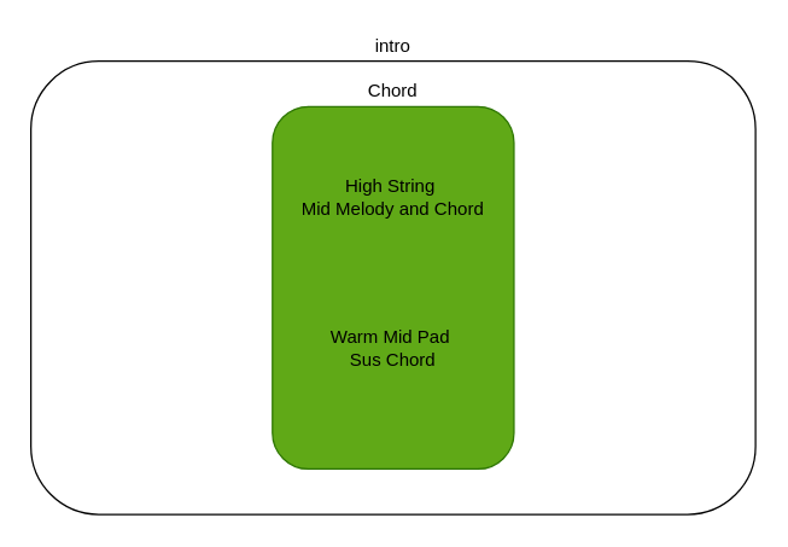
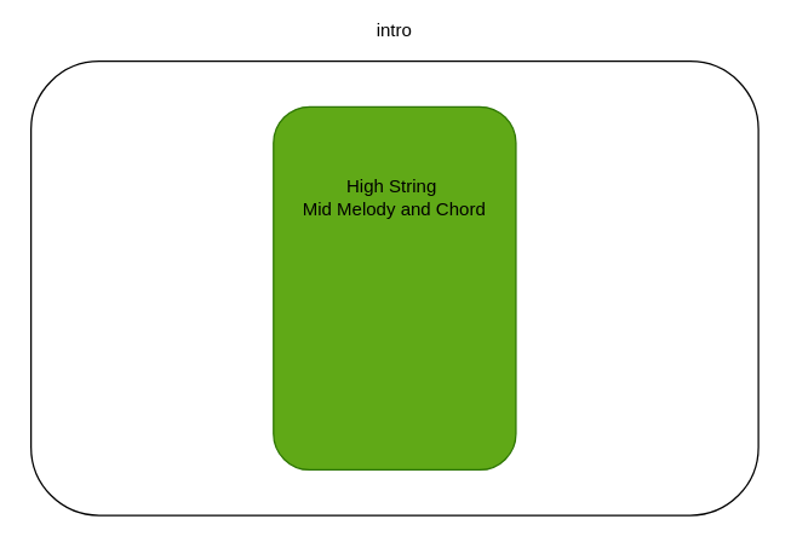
- <mxCell id="6" value="intro" style="text;html=1;strokeColor=none;fillColor=none;align=center;verticalAlign=middle;whiteSpace=wrap;rounded=0;" parent="1" vertex="1"><mxGeometry x="225" y="20" width="70" height="20" as="geometry" /></mxCell>
+ <mxCell id="6" value="intro" style="text;html=1;strokeColor=none;fillColor=none;align=center;verticalAlign=middle;whiteSpace=wrap;rounded=0;" parent="1" vertex="1"><mxGeometry x="225" y="10" width="70" height="20" as="geometry" /></mxCell>
- <mxCell id="5" value="Chord" style="text;html=1;strokeColor=none;fillColor=none;align=center;verticalAlign=middle;whiteSpace=wrap;rounded=0;" parent="1" vertex="1"><mxGeometry x="240" y="50" width="40" height="20" as="geometry" /></mxCell>
- <mxCell id="7" value="Warm Mid Pad&amp;nbsp;&lt;br&gt;Sus Chord" style="text;html=1;strokeColor=none;fillColor=none;align=center;verticalAlign=middle;whiteSpace=wrap;rounded=0;" vertex="1" parent="1"><mxGeometry x="180" y="220" width="160" height="20" as="geometry" /></mxCell>
